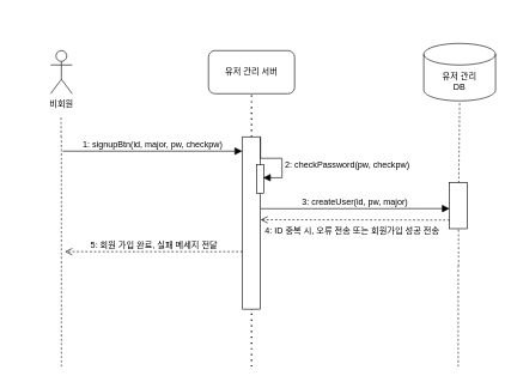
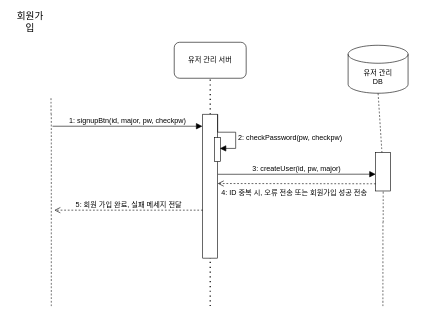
+ <mxCell id="4" value="회원가입" style="text;html=1;align=center;verticalAlign=middle;whiteSpace=wrap;rounded=0;fontSize=16;" parent="1" vertex="1"><mxGeometry x="20" y="20" width="60" height="30" as="geometry" /></mxCell>
- <mxCell id="2" value="비회원" style="shape=umlActor;verticalLabelPosition=bottom;verticalAlign=top;html=1;outlineConnect=0;" parent="1" vertex="1"><mxGeometry x="70" y="70" width="30" height="60" as="geometry" /></mxCell>
- <mxCell id="6" value="유저 관리&lt;div&gt;DB&lt;/div&gt;" style="shape=cylinder3;whiteSpace=wrap;html=1;boundedLbl=1;backgroundOutline=1;size=15;" parent="1" vertex="1"><mxGeometry x="590" y="60" width="100" height="80" as="geometry" /></mxCell>
+ <mxCell id="6" value="유저 관리&lt;div&gt;DB&lt;/div&gt;" style="shape=cylinder3;whiteSpace=wrap;html=1;boundedLbl=1;backgroundOutline=1;size=15;" parent="1" vertex="1"><mxGeometry x="580" y="75" width="100" height="80" as="geometry" /></mxCell>
